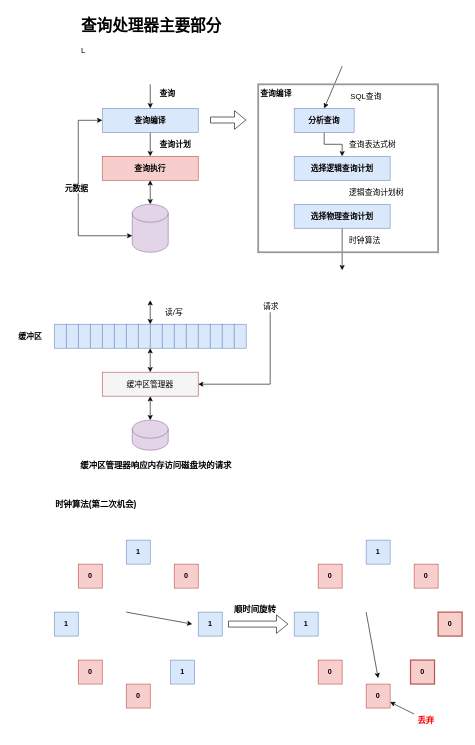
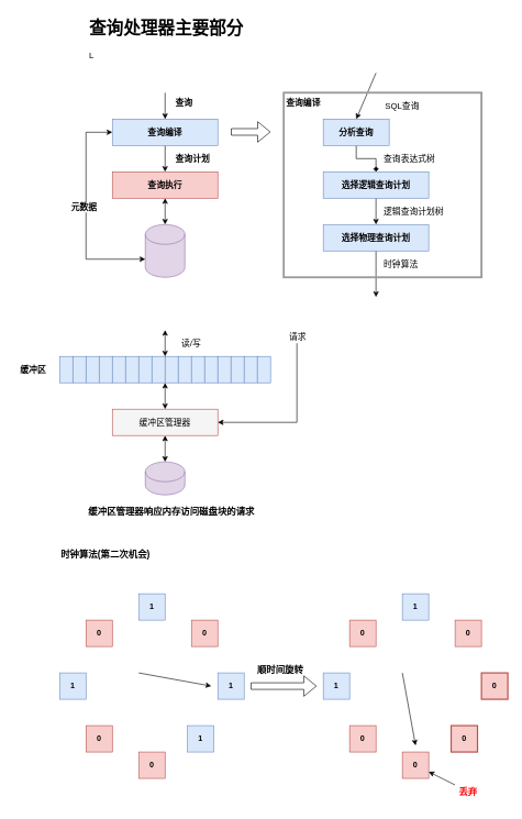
- <mxCell id="2" style="edgeStyle=orthogonalEdgeStyle;rounded=0;orthogonalLoop=1;jettySize=auto;html=1;exitX=0.5;exitY=1;exitDx=0;exitDy=0;entryX=0.5;entryY=0;entryDx=0;entryDy=0;fontSize=13;" parent="1" source="3" target="5" edge="1"><mxGeometry relative="1" as="geometry" /></mxCell>
+ <mxCell id="2" style="edgeStyle=orthogonalEdgeStyle;rounded=0;orthogonalLoop=1;jettySize=auto;html=1;exitX=0.5;exitY=1;exitDx=0;exitDy=0;entryX=0.5;entryY=0;entryDx=0;entryDy=0;fontSize=13;endArrow=diamond;" parent="1" source="3" target="5" edge="1"><mxGeometry relative="1" as="geometry" /></mxCell>
+ <mxCell id="4" style="edgeStyle=orthogonalEdgeStyle;rounded=0;orthogonalLoop=1;jettySize=auto;html=1;exitX=0.5;exitY=1;exitDx=0;exitDy=0;fontSize=13;" parent="1" source="5" target="7" edge="1"><mxGeometry relative="1" as="geometry" /></mxCell>
